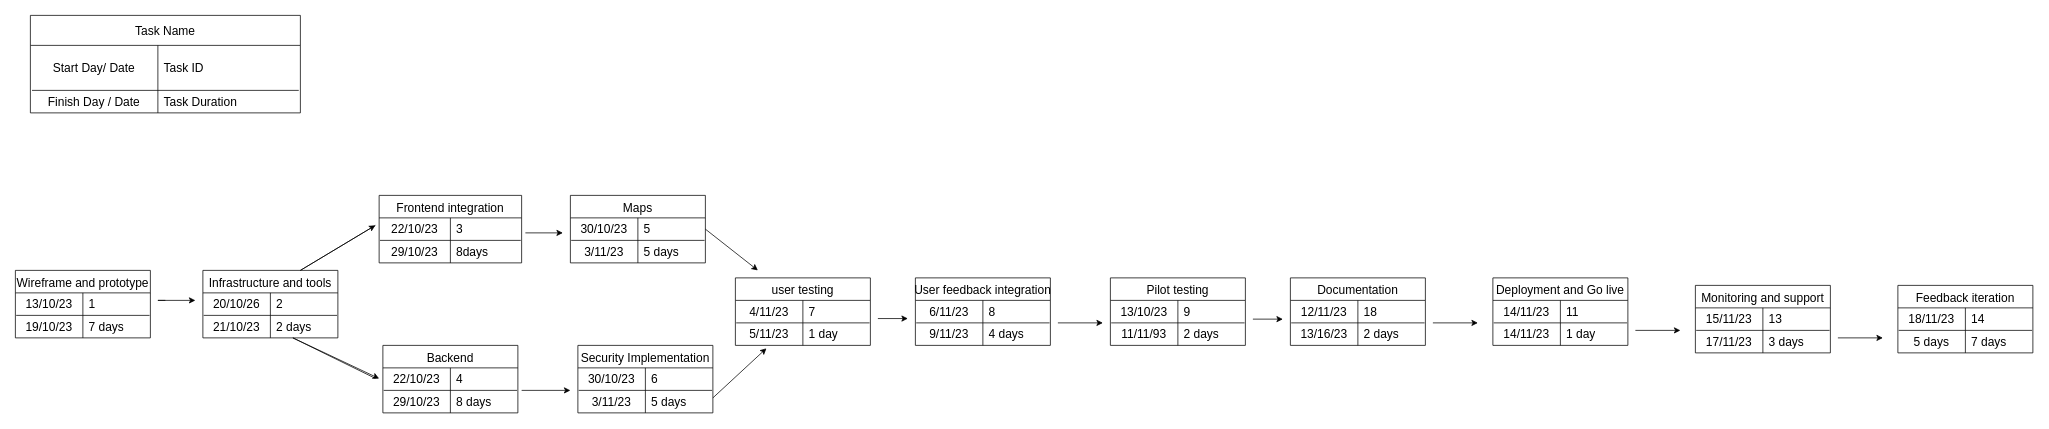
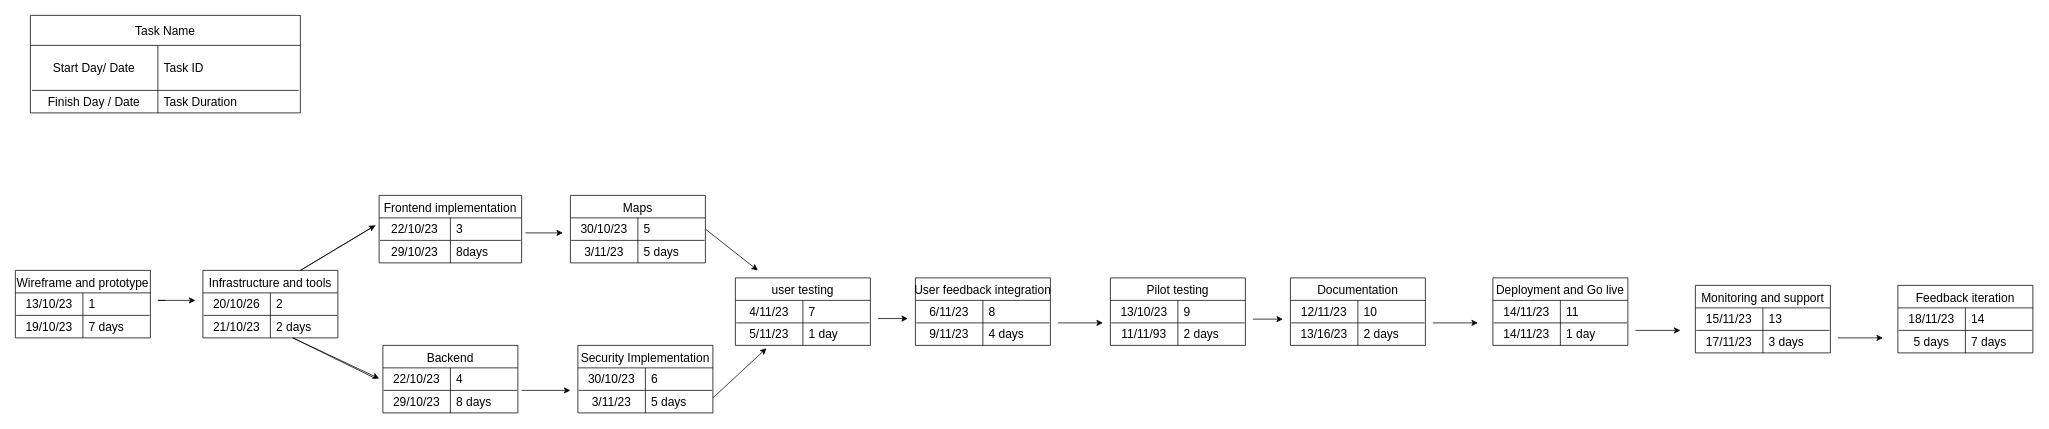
- <mxCell id="18" value="Frontend integration " style="shape=table;startSize=30;container=1;collapsible=0;childLayout=tableLayout;fixedRows=1;rowLines=0;fontStyle=0;strokeColor=default;fontSize=16;" parent="1" vertex="1"><mxGeometry x="505" y="260" width="190" height="90" as="geometry" /></mxCell>
+ <mxCell id="18" value="Frontend implementation " style="shape=table;startSize=30;container=1;collapsible=0;childLayout=tableLayout;fixedRows=1;rowLines=0;fontStyle=0;strokeColor=default;fontSize=16;" parent="1" vertex="1"><mxGeometry x="505" y="260" width="190" height="90" as="geometry" /></mxCell>
- <mxCell id="77" value="18" style="shape=partialRectangle;html=1;whiteSpace=wrap;connectable=0;fillColor=none;top=0;left=0;bottom=0;right=0;align=left;spacingLeft=6;overflow=hidden;strokeColor=inherit;fontSize=16;" parent="75" vertex="1"><mxGeometry x="90" width="90" height="30" as="geometry"><mxRectangle width="90" height="30" as="alternateBounds" /></mxGeometry></mxCell>
+ <mxCell id="77" value="10" style="shape=partialRectangle;html=1;whiteSpace=wrap;connectable=0;fillColor=none;top=0;left=0;bottom=0;right=0;align=left;spacingLeft=6;overflow=hidden;strokeColor=inherit;fontSize=16;" parent="75" vertex="1"><mxGeometry x="90" width="90" height="30" as="geometry"><mxRectangle width="90" height="30" as="alternateBounds" /></mxGeometry></mxCell>
